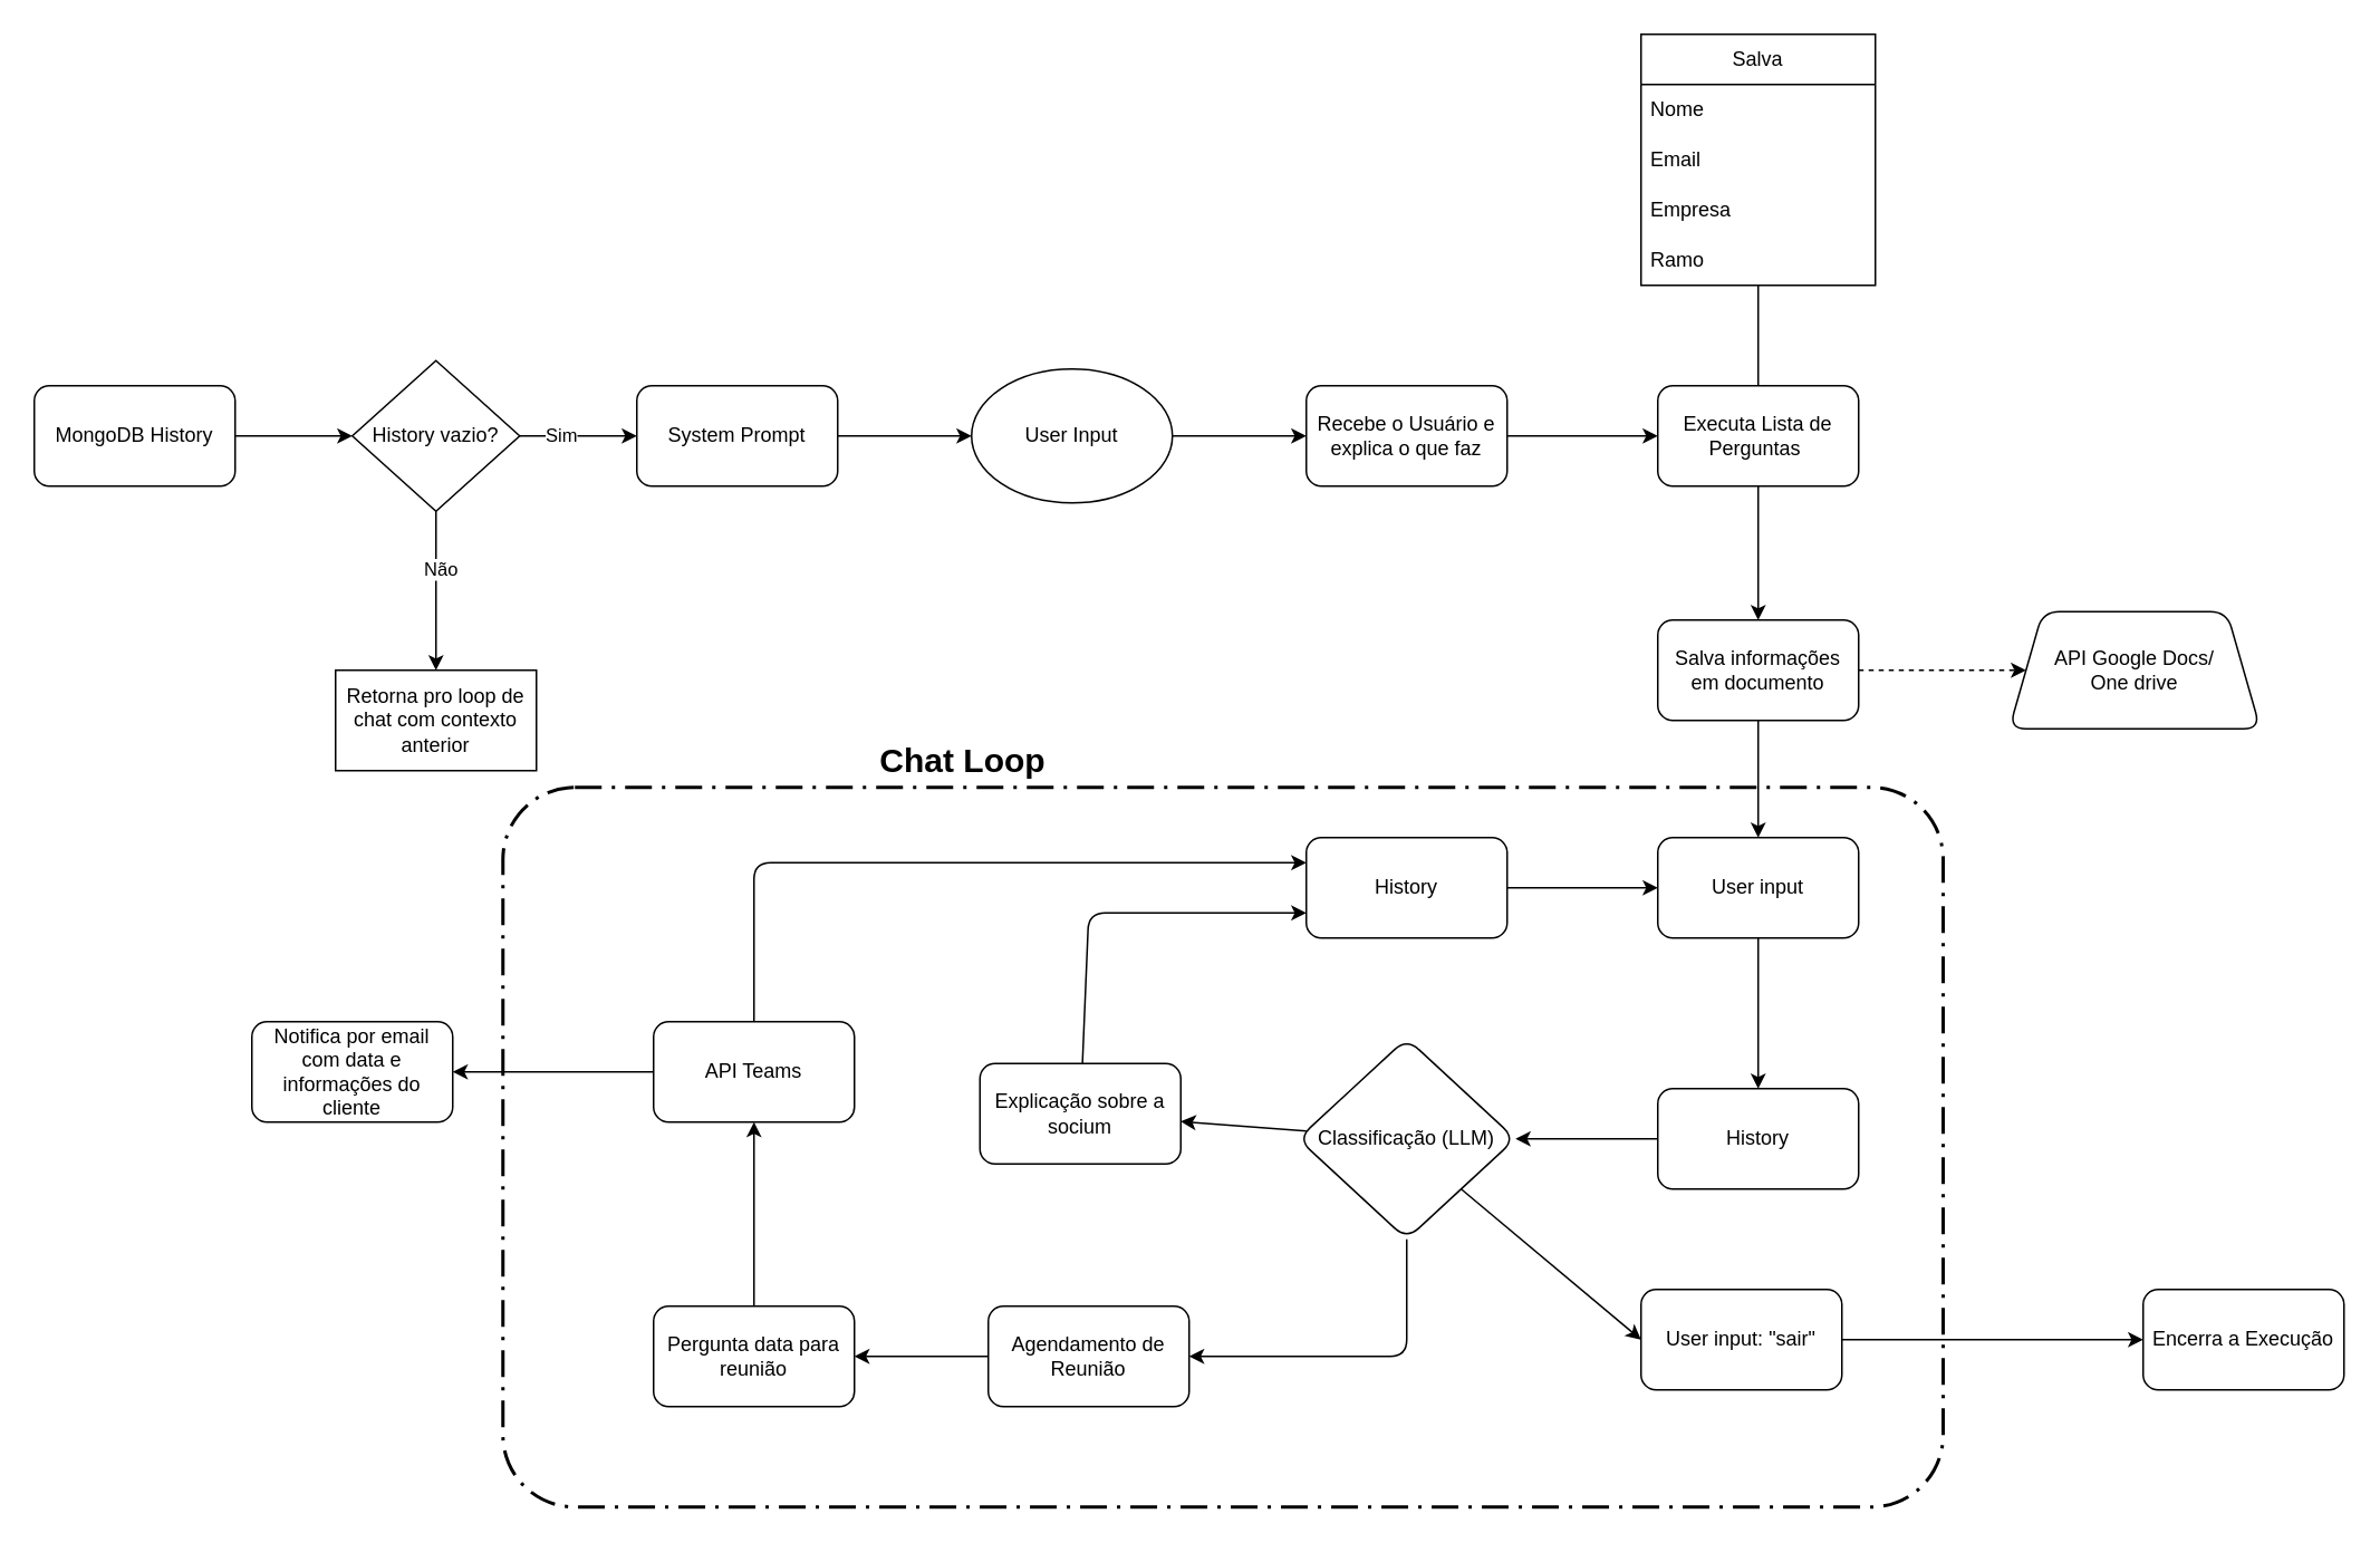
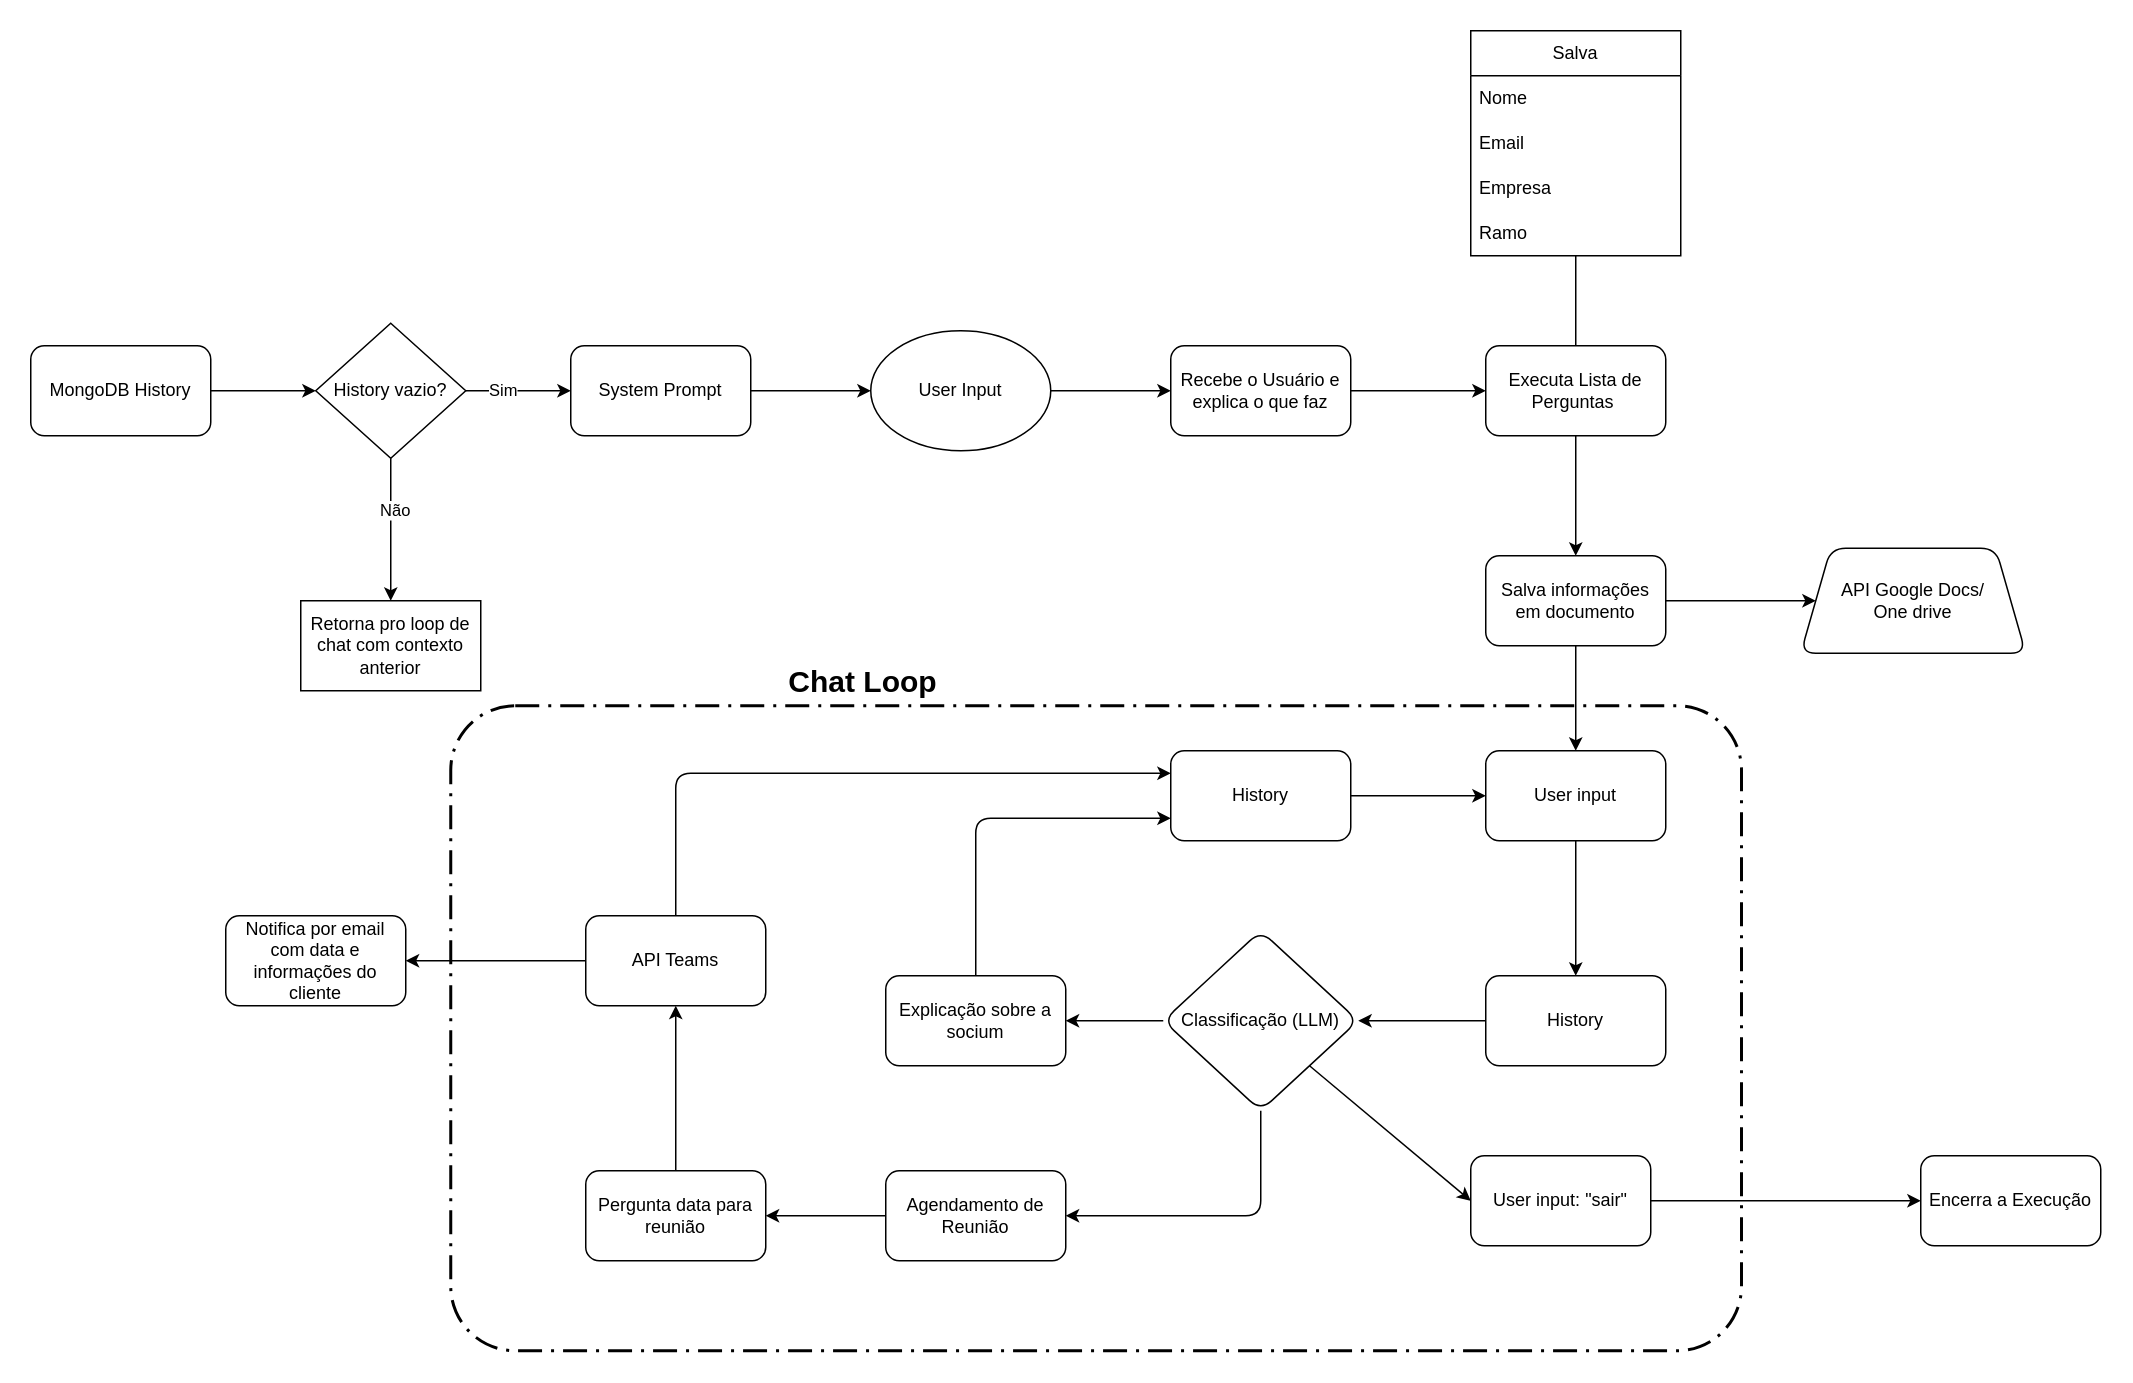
- <mxCell id="24" value="" style="edgeStyle=none;html=1;dashed=1;" parent="1" source="26" target="27" edge="1"><mxGeometry relative="1" as="geometry" /></mxCell>
+ <mxCell id="24" value="" style="edgeStyle=none;html=1;" parent="1" source="26" target="27" edge="1"><mxGeometry relative="1" as="geometry" /></mxCell>
- <mxCell id="37" value="Explicação sobre a socium" style="whiteSpace=wrap;html=1;rounded=1;" parent="1" vertex="1"><mxGeometry x="585" y="635" width="120" height="60" as="geometry" /></mxCell>
+ <mxCell id="37" value="Explicação sobre a socium" style="whiteSpace=wrap;html=1;rounded=1;" parent="1" vertex="1"><mxGeometry x="590" y="650" width="120" height="60" as="geometry" /></mxCell>
